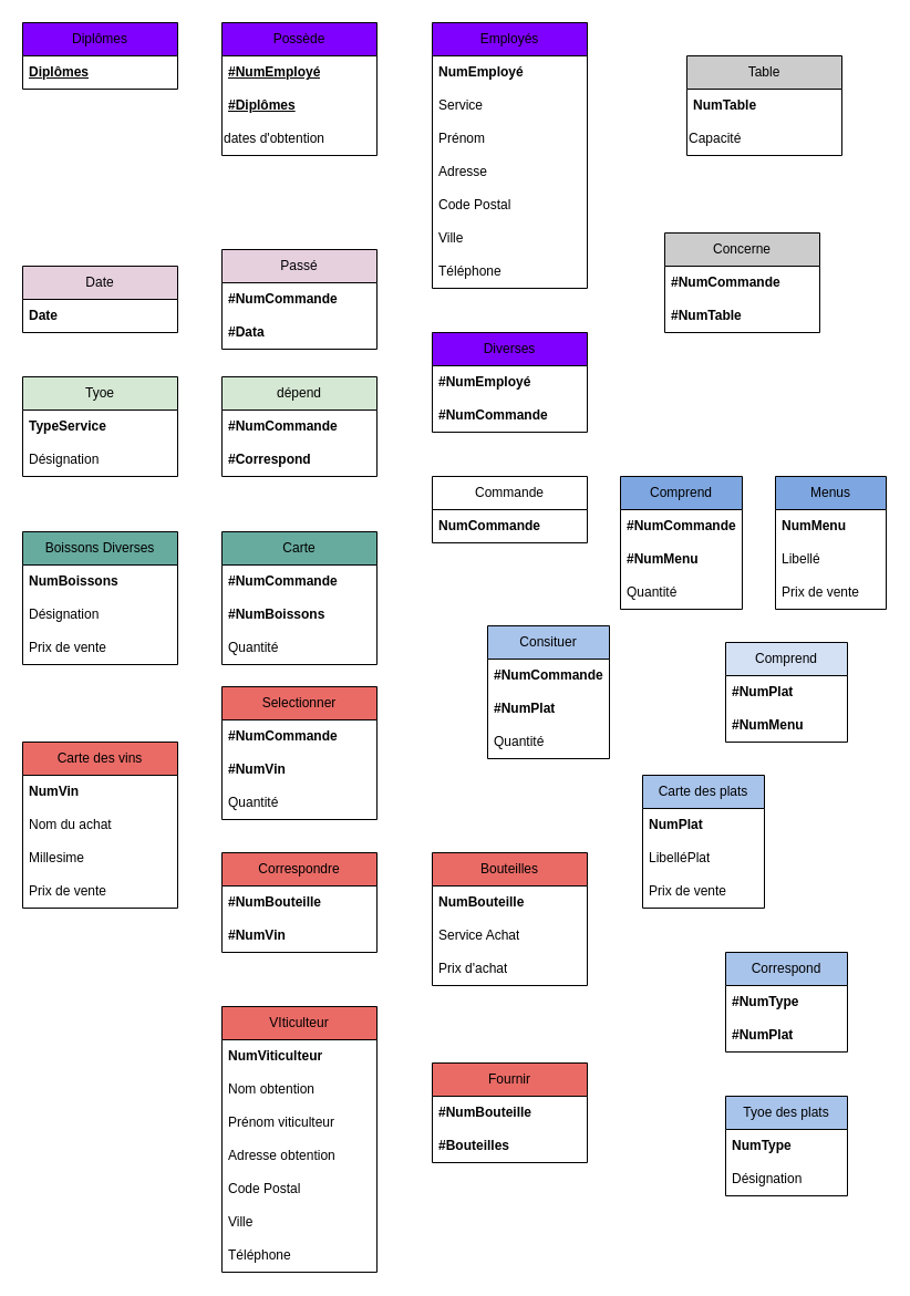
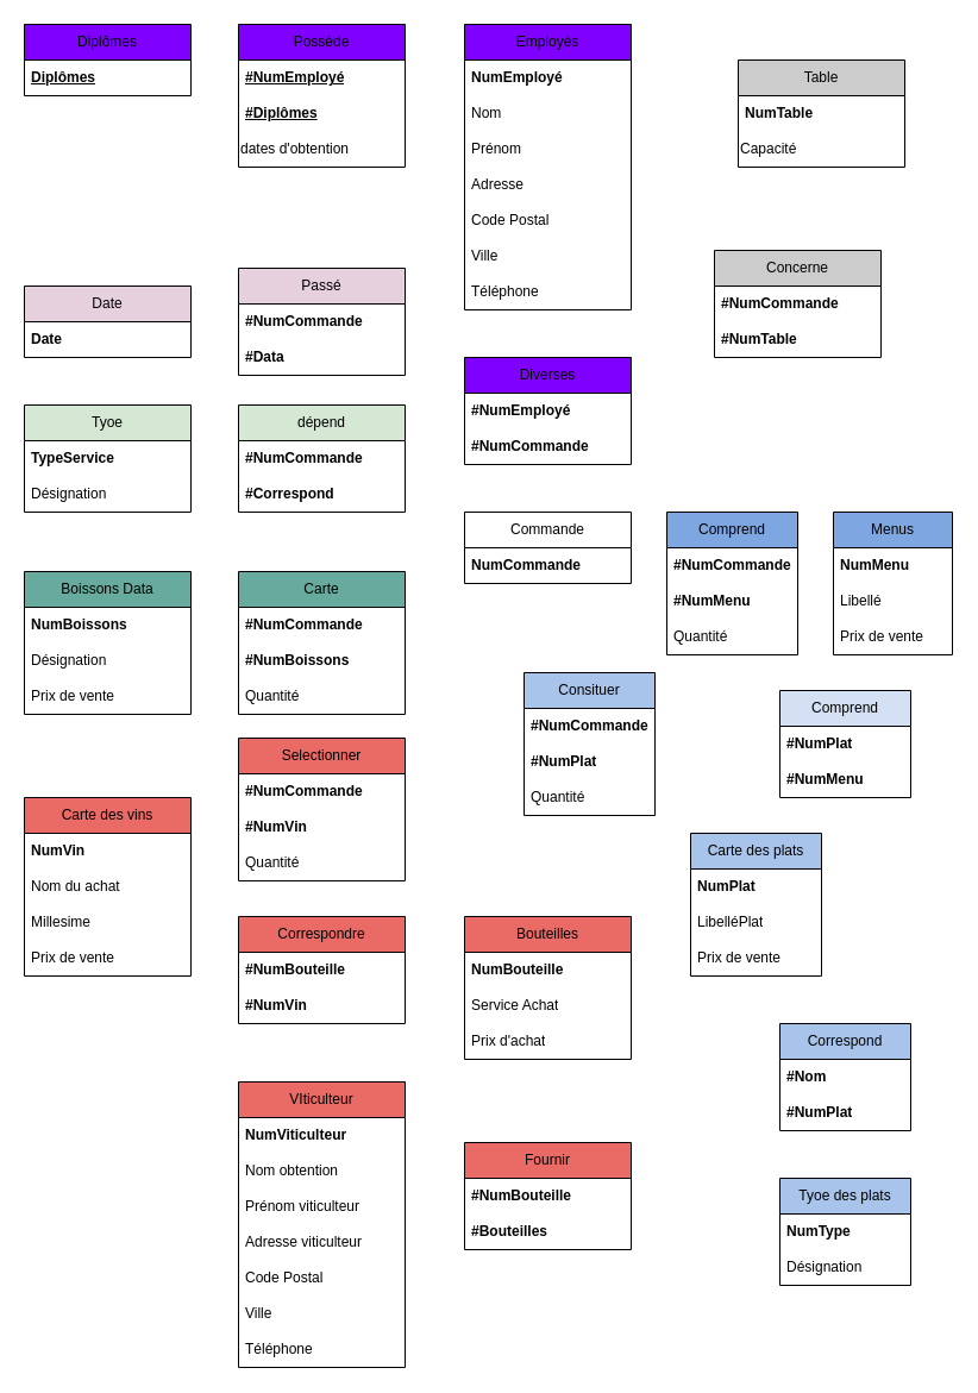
- <mxCell id="10" value="Service" style="text;strokeColor=none;fillColor=none;align=left;verticalAlign=middle;spacingLeft=4;spacingRight=4;overflow=hidden;points=[[0,0.5],[1,0.5]];portConstraint=eastwest;rotatable=0;whiteSpace=wrap;html=1;" vertex="1" parent="8"><mxGeometry y="60" width="140" height="30" as="geometry" /></mxCell>
+ <mxCell id="10" value="Nom" style="text;strokeColor=none;fillColor=none;align=left;verticalAlign=middle;spacingLeft=4;spacingRight=4;overflow=hidden;points=[[0,0.5],[1,0.5]];portConstraint=eastwest;rotatable=0;whiteSpace=wrap;html=1;" vertex="1" parent="8"><mxGeometry y="60" width="140" height="30" as="geometry" /></mxCell>
- <mxCell id="19" value="Boissons Diverses" style="swimlane;fontStyle=0;childLayout=stackLayout;horizontal=1;startSize=30;horizontalStack=0;resizeParent=1;resizeParentMax=0;resizeLast=0;collapsible=1;marginBottom=0;whiteSpace=wrap;html=1;fillColor=#67AB9F;" vertex="1" parent="1"><mxGeometry x="20" y="480" width="140" height="120" as="geometry" /></mxCell>
+ <mxCell id="19" value="Boissons Data" style="swimlane;fontStyle=0;childLayout=stackLayout;horizontal=1;startSize=30;horizontalStack=0;resizeParent=1;resizeParentMax=0;resizeLast=0;collapsible=1;marginBottom=0;whiteSpace=wrap;html=1;fillColor=#67AB9F;" vertex="1" parent="1"><mxGeometry x="20" y="480" width="140" height="120" as="geometry" /></mxCell>
- <mxCell id="90" value="&lt;b style=&quot;border-color: var(--border-color);&quot;&gt;#NumType&lt;/b&gt;" style="text;strokeColor=none;fillColor=none;align=left;verticalAlign=middle;spacingLeft=4;spacingRight=4;overflow=hidden;points=[[0,0.5],[1,0.5]];portConstraint=eastwest;rotatable=0;whiteSpace=wrap;html=1;" vertex="1" parent="89"><mxGeometry y="30" width="110" height="30" as="geometry" /></mxCell>
+ <mxCell id="90" value="&lt;b style=&quot;border-color: var(--border-color);&quot;&gt;#Nom&lt;/b&gt;" style="text;strokeColor=none;fillColor=none;align=left;verticalAlign=middle;spacingLeft=4;spacingRight=4;overflow=hidden;points=[[0,0.5],[1,0.5]];portConstraint=eastwest;rotatable=0;whiteSpace=wrap;html=1;" vertex="1" parent="89"><mxGeometry y="30" width="110" height="30" as="geometry" /></mxCell>
- <mxCell id="74" value="Adresse obtention" style="text;strokeColor=none;fillColor=none;align=left;verticalAlign=middle;spacingLeft=4;spacingRight=4;overflow=hidden;points=[[0,0.5],[1,0.5]];portConstraint=eastwest;rotatable=0;whiteSpace=wrap;html=1;" vertex="1" parent="70"><mxGeometry y="120" width="140" height="30" as="geometry" /></mxCell>
+ <mxCell id="74" value="Adresse viticulteur" style="text;strokeColor=none;fillColor=none;align=left;verticalAlign=middle;spacingLeft=4;spacingRight=4;overflow=hidden;points=[[0,0.5],[1,0.5]];portConstraint=eastwest;rotatable=0;whiteSpace=wrap;html=1;" vertex="1" parent="70"><mxGeometry y="120" width="140" height="30" as="geometry" /></mxCell>
